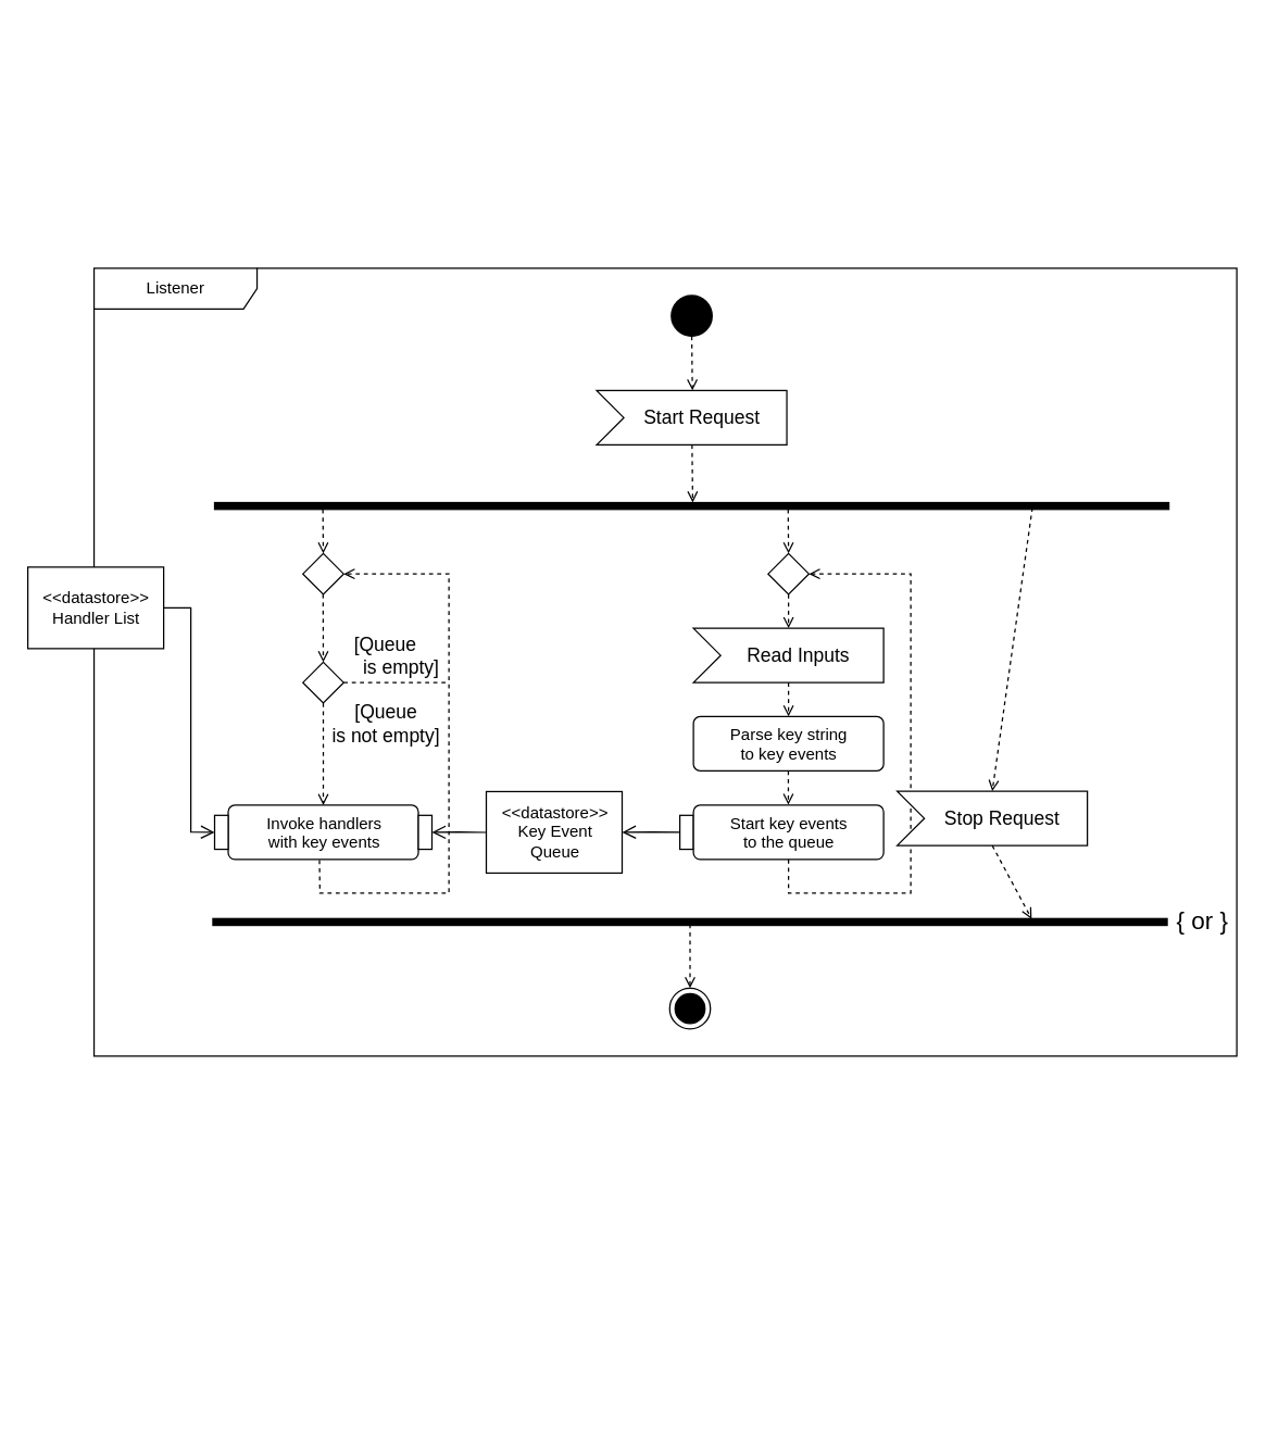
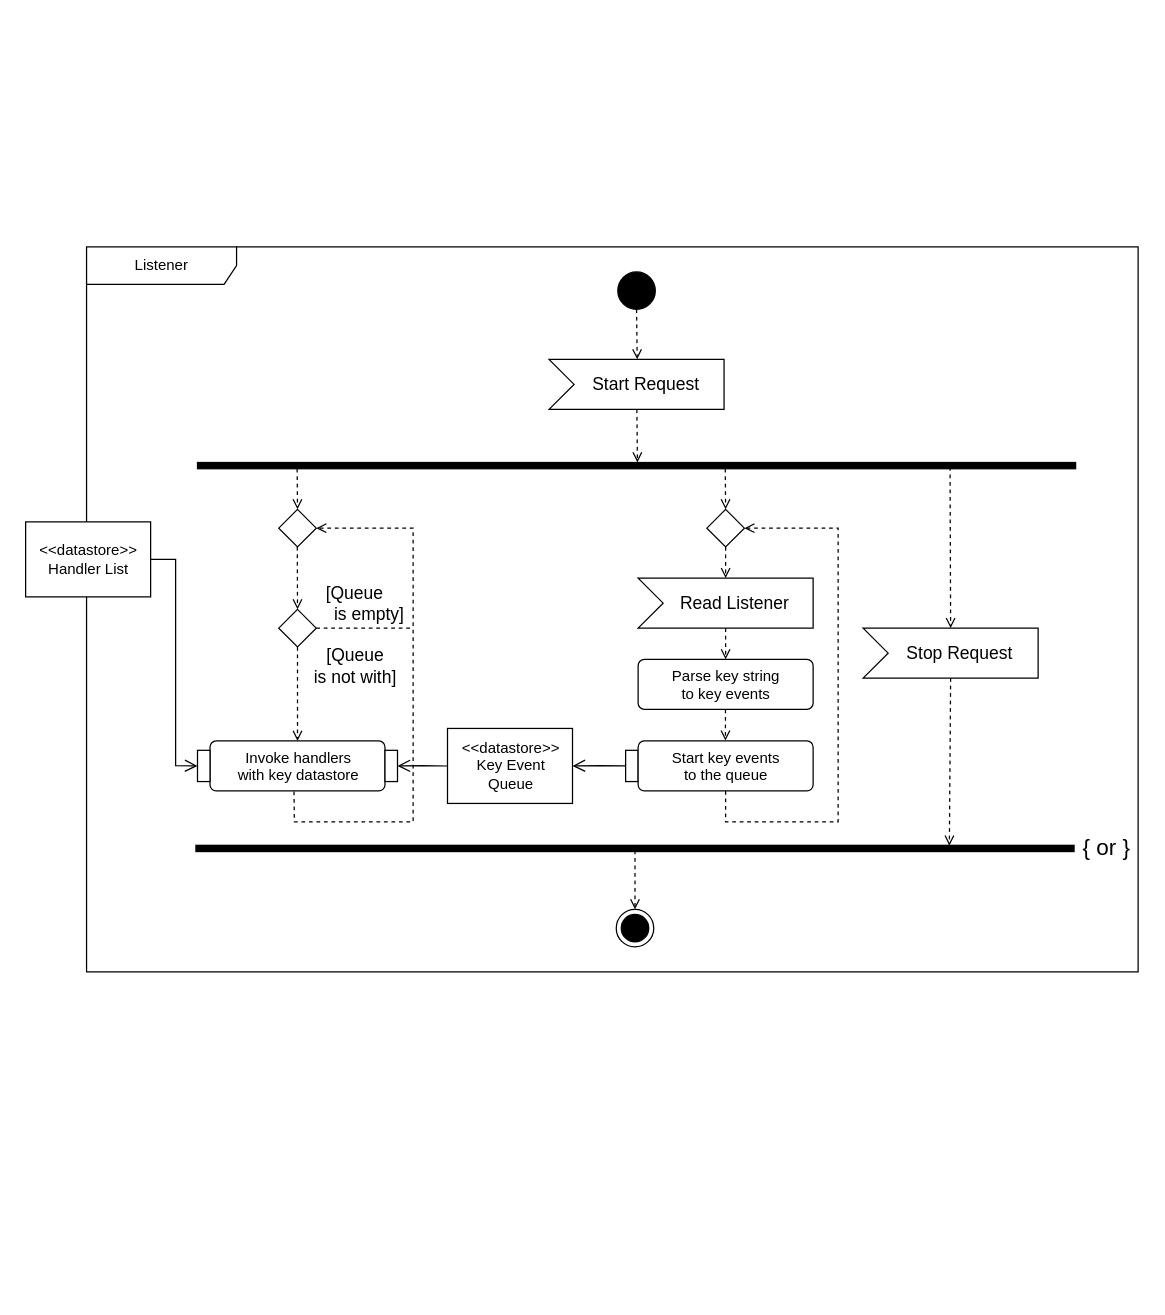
- <mxCell id="19" value="Read Inputs" style="html=1;shape=mxgraph.infographic.ribbonSimple;notch1=20;notch2=0;align=center;verticalAlign=middle;fontSize=14;fontStyle=0;fillColor=#FFFFFF;flipH=0;spacingRight=0;spacingLeft=14;" parent="1" vertex="1"><mxGeometry x="510" y="462" width="140" height="40" as="geometry" /></mxCell>
+ <mxCell id="19" value="Read Listener" style="html=1;shape=mxgraph.infographic.ribbonSimple;notch1=20;notch2=0;align=center;verticalAlign=middle;fontSize=14;fontStyle=0;fillColor=#FFFFFF;flipH=0;spacingRight=0;spacingLeft=14;" parent="1" vertex="1"><mxGeometry x="510" y="462" width="140" height="40" as="geometry" /></mxCell>
- <mxCell id="29" value="&lt;div style=&quot;font-size: 14px;&quot;&gt;&lt;span style=&quot;background-color: initial;&quot;&gt;[Queue&lt;/span&gt;&lt;/div&gt;&lt;div style=&quot;font-size: 14px;&quot;&gt;&lt;span style=&quot;background-color: initial;&quot;&gt;is not empty]&lt;/span&gt;&lt;/div&gt;" style="text;html=1;strokeColor=none;fillColor=none;align=center;verticalAlign=middle;whiteSpace=wrap;rounded=0;fontSize=6;" parent="1" vertex="1"><mxGeometry x="235" y="527" width="97.5" height="10" as="geometry" /></mxCell>
+ <mxCell id="29" value="&lt;div style=&quot;font-size: 14px;&quot;&gt;&lt;span style=&quot;background-color: initial;&quot;&gt;[Queue&lt;/span&gt;&lt;/div&gt;&lt;div style=&quot;font-size: 14px;&quot;&gt;&lt;span style=&quot;background-color: initial;&quot;&gt;is not with]&lt;/span&gt;&lt;/div&gt;" style="text;html=1;strokeColor=none;fillColor=none;align=center;verticalAlign=middle;whiteSpace=wrap;rounded=0;fontSize=6;" parent="1" vertex="1"><mxGeometry x="235" y="527" width="97.5" height="10" as="geometry" /></mxCell>
- <mxCell id="32" value="Stop Request" style="html=1;shape=mxgraph.infographic.ribbonSimple;notch1=20;notch2=0;align=center;verticalAlign=middle;fontSize=14;fontStyle=0;fillColor=#FFFFFF;flipH=0;spacingRight=0;spacingLeft=14;" parent="1" vertex="1"><mxGeometry x="660" y="582" width="140" height="40" as="geometry" /></mxCell>
+ <mxCell id="32" value="Stop Request" style="html=1;shape=mxgraph.infographic.ribbonSimple;notch1=20;notch2=0;align=center;verticalAlign=middle;fontSize=14;fontStyle=0;fillColor=#FFFFFF;flipH=0;spacingRight=0;spacingLeft=14;" parent="1" vertex="1"><mxGeometry x="690" y="502" width="140" height="40" as="geometry" /></mxCell>
- <mxCell id="8" value="Invoke handlers&lt;br&gt;with key events" style="html=1;align=center;verticalAlign=top;rounded=1;absoluteArcSize=1;arcSize=10;dashed=0;" parent="1" vertex="1"><mxGeometry x="167.5" y="592.25" width="140" height="40" as="geometry" /></mxCell>
+ <mxCell id="8" value="Invoke handlers&lt;br&gt;with key datastore" style="html=1;align=center;verticalAlign=top;rounded=1;absoluteArcSize=1;arcSize=10;dashed=0;" parent="1" vertex="1"><mxGeometry x="167.5" y="592.25" width="140" height="40" as="geometry" /></mxCell>
